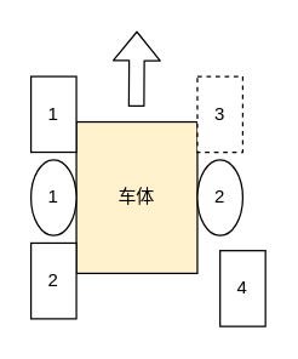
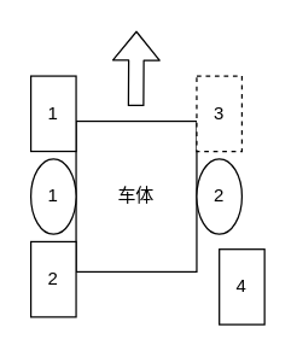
- <mxCell id="2" value="车体" style="rounded=0;whiteSpace=wrap;html=1;fillColor=#fff2cc;" vertex="1" parent="1"><mxGeometry x="50" y="80" width="80" height="100" as="geometry" /></mxCell>
+ <mxCell id="2" value="车体" style="rounded=0;whiteSpace=wrap;html=1;" vertex="1" parent="1"><mxGeometry x="50" y="80" width="80" height="100" as="geometry" /></mxCell>
